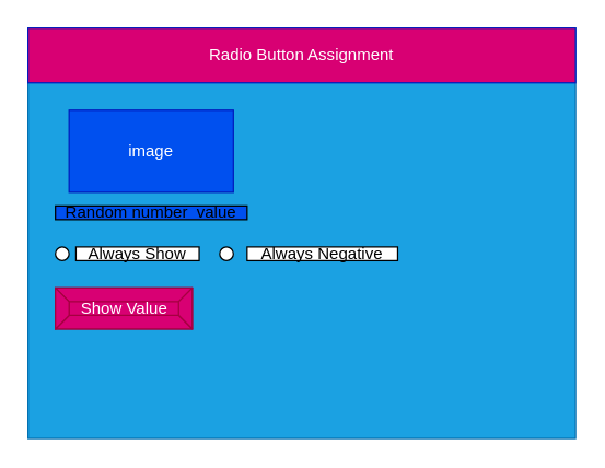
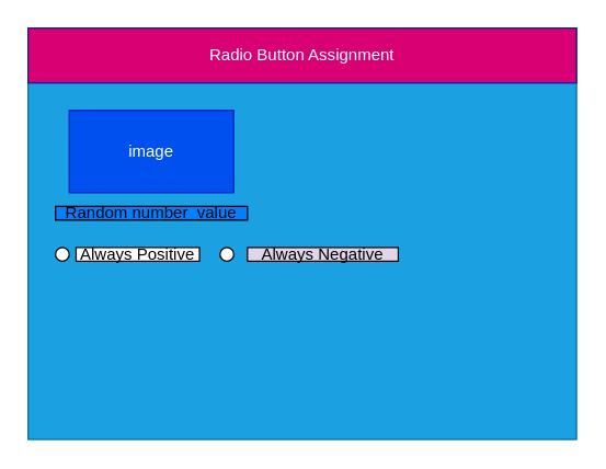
- <mxCell id="5" value="Random number&amp;nbsp; value" style="rounded=0;whiteSpace=wrap;html=1;fillColor=#0050ef;" parent="1" vertex="1"><mxGeometry x="40" y="150" width="140" height="10" as="geometry" /></mxCell>
+ <mxCell id="5" value="Random number&amp;nbsp; value" style="rounded=0;whiteSpace=wrap;html=1;fillColor=#007FFF;" parent="1" vertex="1"><mxGeometry x="40" y="150" width="140" height="10" as="geometry" /></mxCell>
- <mxCell id="9" value="Always Show" style="rounded=0;whiteSpace=wrap;html=1;" vertex="1" parent="1"><mxGeometry x="55" y="180" width="90" height="10" as="geometry" /></mxCell>
+ <mxCell id="9" value="Always Positive" style="rounded=0;whiteSpace=wrap;html=1;" vertex="1" parent="1"><mxGeometry x="55" y="180" width="90" height="10" as="geometry" /></mxCell>
- <mxCell id="10" value="Always Negative" style="rounded=0;whiteSpace=wrap;html=1;" vertex="1" parent="1"><mxGeometry x="180" y="180" width="110" height="10" as="geometry" /></mxCell>
+ <mxCell id="10" value="Always Negative" style="rounded=0;whiteSpace=wrap;html=1;fillColor=#e1d5e7;" vertex="1" parent="1"><mxGeometry x="180" y="180" width="110" height="10" as="geometry" /></mxCell>
- <mxCell id="7" value="Show Value" style="labelPosition=center;verticalLabelPosition=middle;align=center;html=1;shape=mxgraph.basic.button;dx=10;fillColor=#d80073;fontColor=#ffffff;strokeColor=#A50040;" vertex="1" parent="1"><mxGeometry x="40" y="210" width="100" height="30" as="geometry" /></mxCell>
